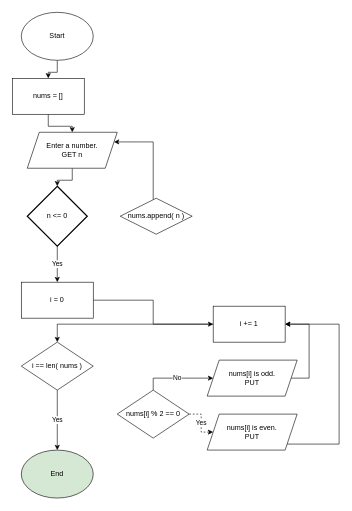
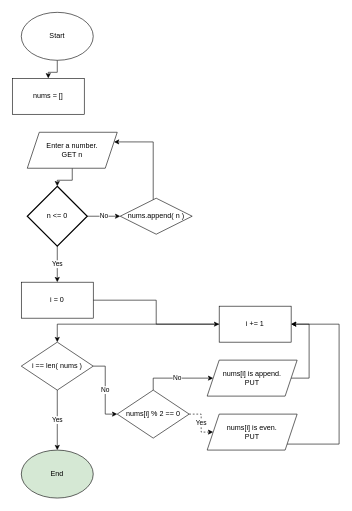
- <mxCell id="10" value="" style="edgeStyle=orthogonalEdgeStyle;rounded=0;orthogonalLoop=1;jettySize=auto;html=1;" edge="1" parent="1" source="11" target="6"><mxGeometry relative="1" as="geometry" /></mxCell>
+ <mxCell id="7" value="No" style="edgeStyle=orthogonalEdgeStyle;rounded=0;orthogonalLoop=1;jettySize=auto;html=1;" edge="1" parent="1" source="9" target="13"><mxGeometry relative="1" as="geometry" /></mxCell>
- <mxCell id="27" value="i += 1" style="rounded=0;whiteSpace=wrap;html=1;fillColor=default;" vertex="1" parent="1"><mxGeometry x="355" y="510" width="120" height="60" as="geometry" /></mxCell>
+ <mxCell id="27" value="i += 1" style="rounded=0;whiteSpace=wrap;html=1;fillColor=default;" vertex="1" parent="1"><mxGeometry x="365" y="510" width="120" height="60" as="geometry" /></mxCell>
- <mxCell id="25" value="nums[i] is odd.&lt;br&gt;PUT" style="shape=parallelogram;perimeter=parallelogramPerimeter;whiteSpace=wrap;html=1;fixedSize=1;fillColor=default;" vertex="1" parent="1"><mxGeometry x="345" y="600" width="150" height="60" as="geometry" /></mxCell>
+ <mxCell id="25" value="nums[i] is append.&lt;br&gt;PUT" style="shape=parallelogram;perimeter=parallelogramPerimeter;whiteSpace=wrap;html=1;fixedSize=1;fillColor=default;" vertex="1" parent="1"><mxGeometry x="345" y="600" width="150" height="60" as="geometry" /></mxCell>
+ <mxCell id="15" value="No" style="edgeStyle=orthogonalEdgeStyle;rounded=0;orthogonalLoop=1;jettySize=auto;html=1;" edge="1" parent="1" source="16" target="21"><mxGeometry relative="1" as="geometry" /></mxCell>
